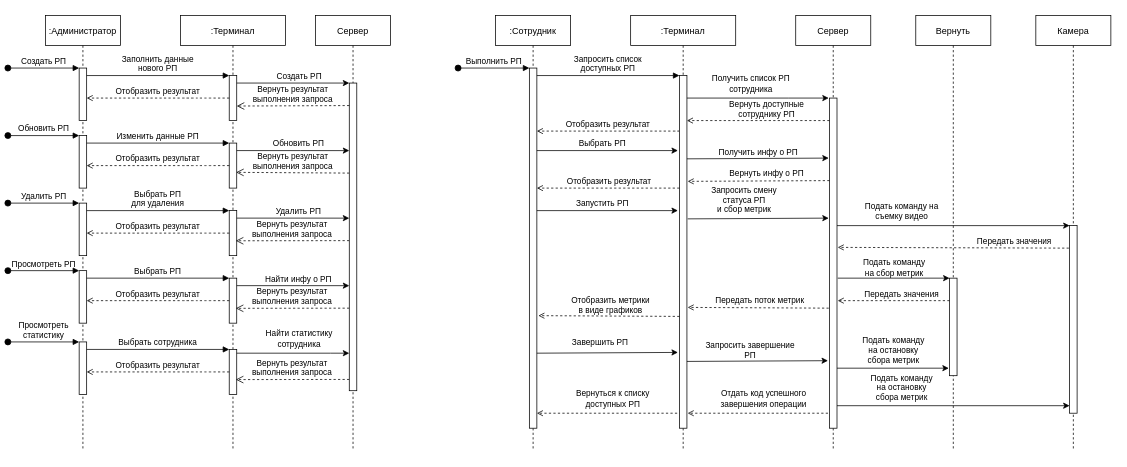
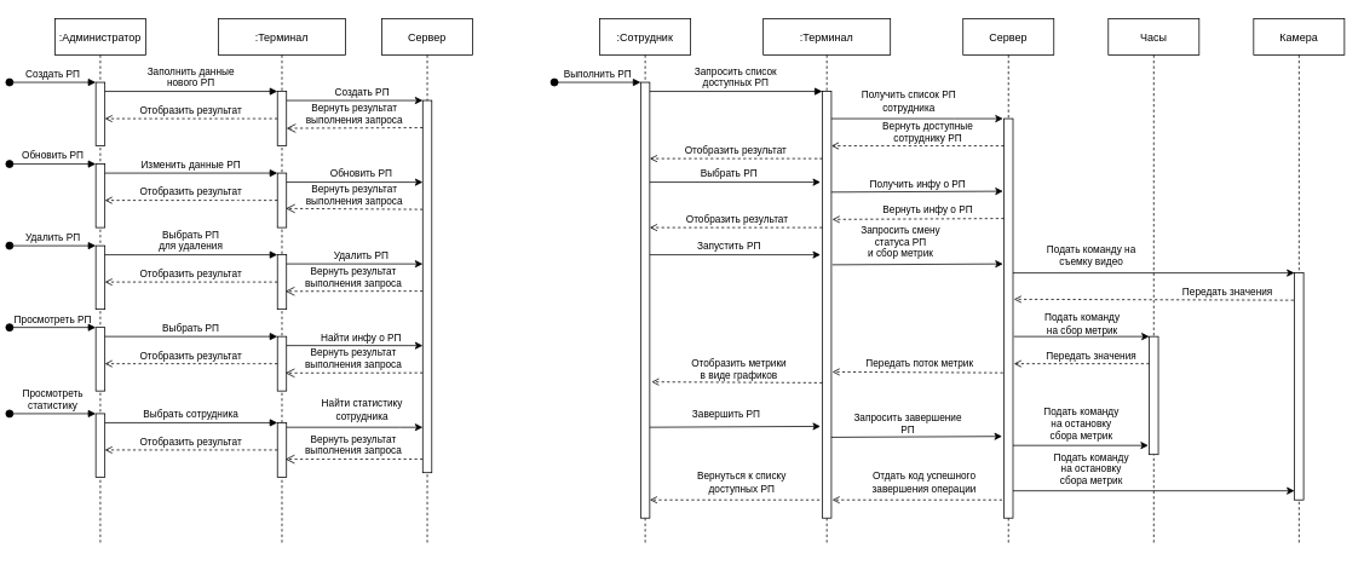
- <mxCell id="65" value="Вернуть" style="shape=umlLifeline;perimeter=lifelinePerimeter;container=1;collapsible=0;recursiveResize=0;rounded=0;shadow=0;strokeWidth=1;" parent="1" vertex="1"><mxGeometry x="1180" y="20" width="100" height="580" as="geometry" /></mxCell>
+ <mxCell id="65" value="Часы" style="shape=umlLifeline;perimeter=lifelinePerimeter;container=1;collapsible=0;recursiveResize=0;rounded=0;shadow=0;strokeWidth=1;" parent="1" vertex="1"><mxGeometry x="1180" y="20" width="100" height="580" as="geometry" /></mxCell>
